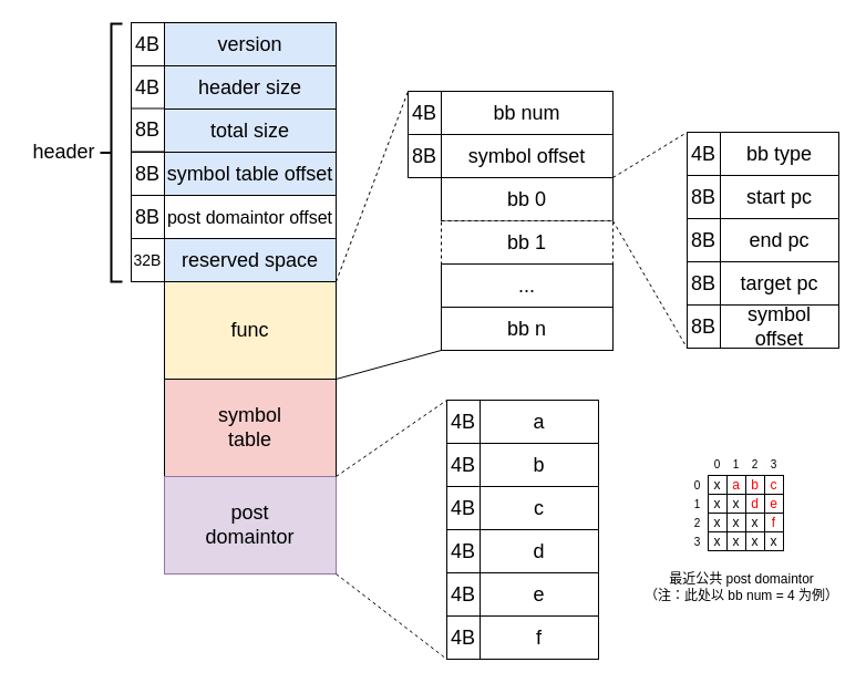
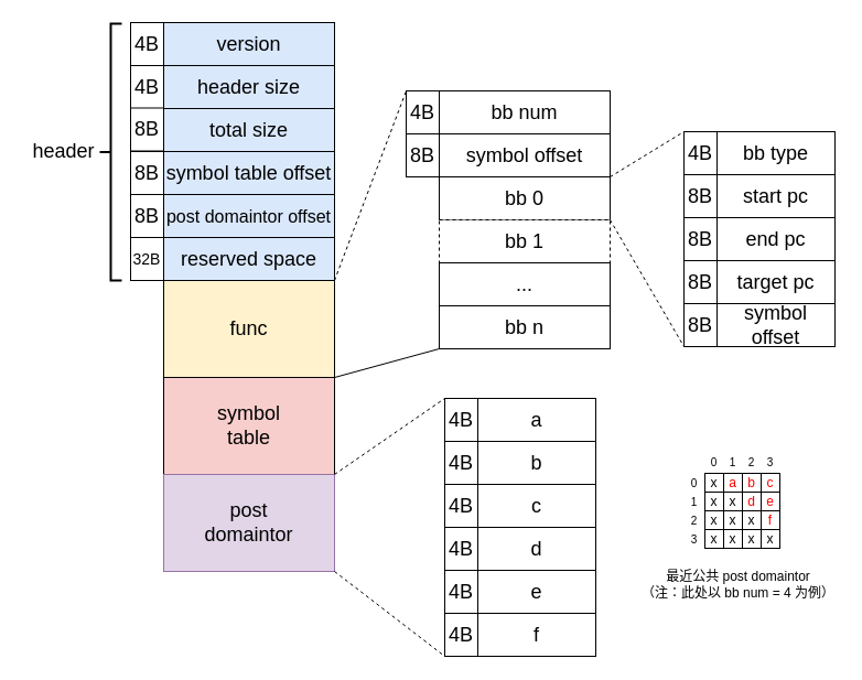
- <mxCell id="38" value="&lt;font style=&quot;font-size: 16px;&quot;&gt;post domaintor offset&lt;/font&gt;" style="rounded=0;whiteSpace=wrap;html=1;fillColor=#ffffff;strokeColor=default;" vertex="1" parent="1"><mxGeometry x="148" y="176" width="155" height="39" as="geometry" /></mxCell>
+ <mxCell id="38" value="&lt;font style=&quot;font-size: 16px;&quot;&gt;post domaintor offset&lt;/font&gt;" style="rounded=0;whiteSpace=wrap;html=1;fillColor=#dae8fc;strokeColor=default;" vertex="1" parent="1"><mxGeometry x="148" y="176" width="155" height="39" as="geometry" /></mxCell>
